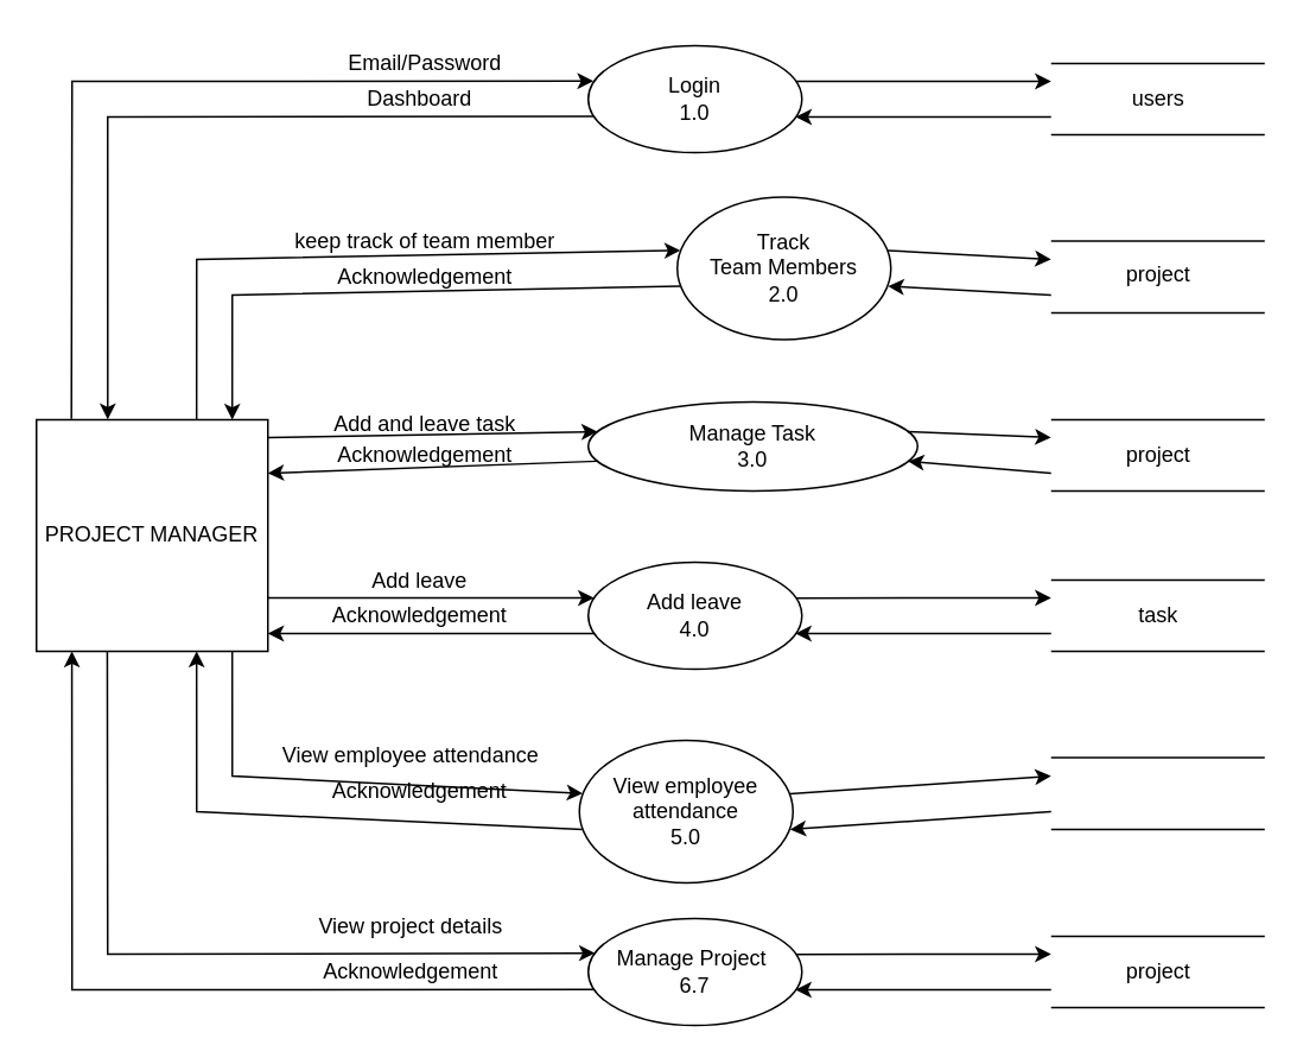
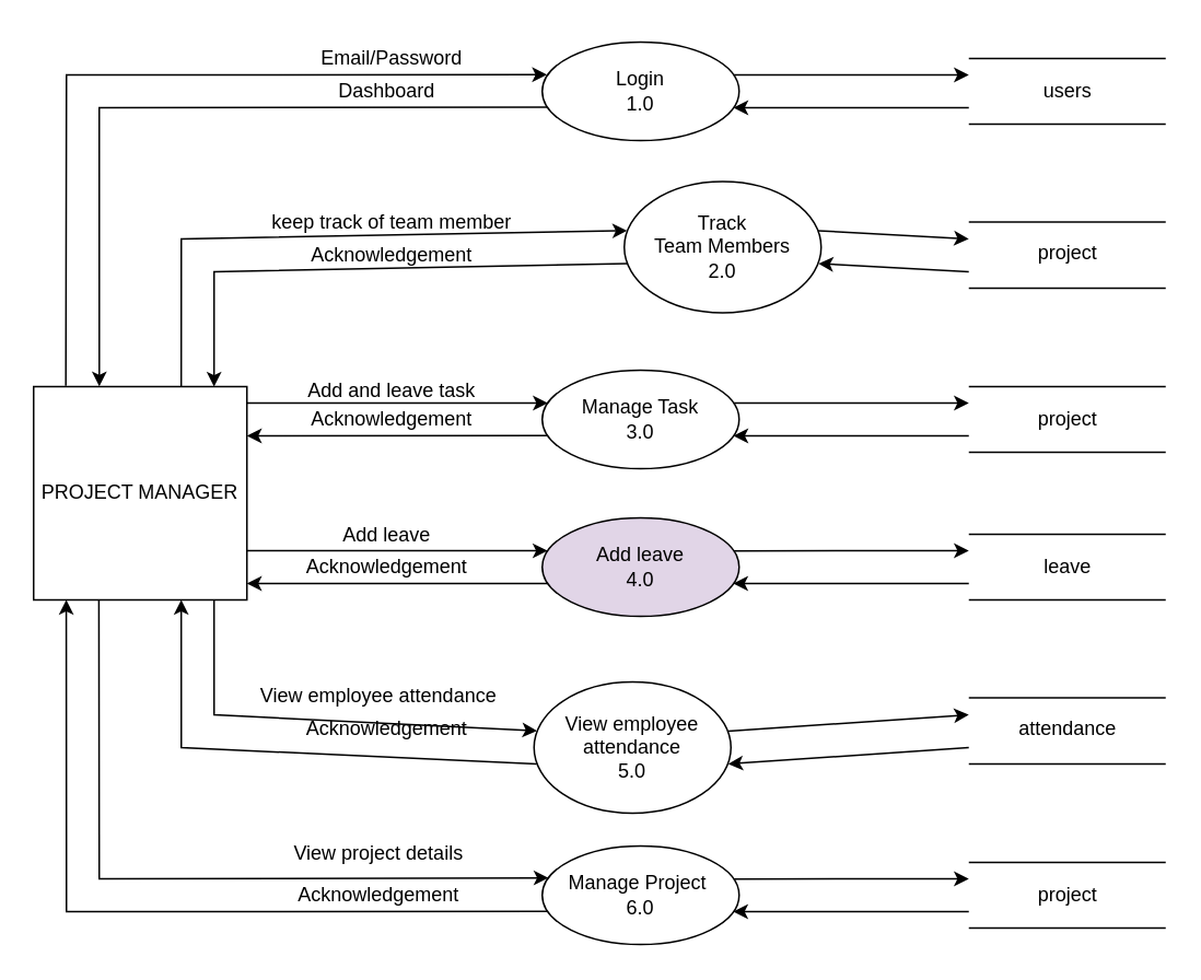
- <mxCell id="20" value="Manage Task&lt;br style=&quot;border-color: var(--border-color);&quot;&gt;3.0" style="ellipse;whiteSpace=wrap;html=1;" parent="1" vertex="1"><mxGeometry x="330" y="225" width="185" height="50" as="geometry" /></mxCell>
+ <mxCell id="20" value="Manage Task&lt;br style=&quot;border-color: var(--border-color);&quot;&gt;3.0" style="ellipse;whiteSpace=wrap;html=1;" parent="1" vertex="1"><mxGeometry x="330" y="225" width="120" height="60" as="geometry" /></mxCell>
- <mxCell id="30" value="Add leave&lt;br style=&quot;border-color: var(--border-color);&quot;&gt;4.0" style="ellipse;whiteSpace=wrap;html=1;" parent="1" vertex="1"><mxGeometry x="330" y="315" width="120" height="60" as="geometry" /></mxCell>
+ <mxCell id="30" value="Add leave&lt;br style=&quot;border-color: var(--border-color);&quot;&gt;4.0" style="ellipse;whiteSpace=wrap;html=1;fillColor=#e1d5e7;" parent="1" vertex="1"><mxGeometry x="330" y="315" width="120" height="60" as="geometry" /></mxCell>
- <mxCell id="35" value="task" style="text;html=1;align=center;verticalAlign=middle;resizable=0;points=[];autosize=1;strokeColor=none;fillColor=none;" parent="1" vertex="1"><mxGeometry x="625" y="330" width="50" height="30" as="geometry" /></mxCell>
+ <mxCell id="35" value="leave" style="text;html=1;align=center;verticalAlign=middle;resizable=0;points=[];autosize=1;strokeColor=none;fillColor=none;" parent="1" vertex="1"><mxGeometry x="625" y="330" width="50" height="30" as="geometry" /></mxCell>
+ <mxCell id="44" value="attendance" style="text;html=1;align=center;verticalAlign=middle;resizable=0;points=[];autosize=1;strokeColor=none;fillColor=none;" parent="1" vertex="1"><mxGeometry x="610" y="429" width="80" height="30" as="geometry" /></mxCell>
- <mxCell id="58" value="Manage Project&amp;nbsp;&lt;br style=&quot;border-color: var(--border-color);&quot;&gt;6.7" style="ellipse;whiteSpace=wrap;html=1;" parent="1" vertex="1"><mxGeometry x="330" y="515" width="120" height="60" as="geometry" /></mxCell>
+ <mxCell id="58" value="Manage Project&amp;nbsp;&lt;br style=&quot;border-color: var(--border-color);&quot;&gt;6.0" style="ellipse;whiteSpace=wrap;html=1;" parent="1" vertex="1"><mxGeometry x="330" y="515" width="120" height="60" as="geometry" /></mxCell>
